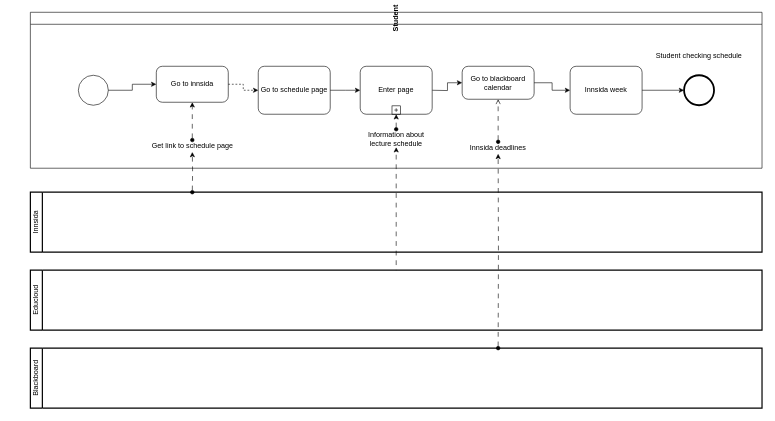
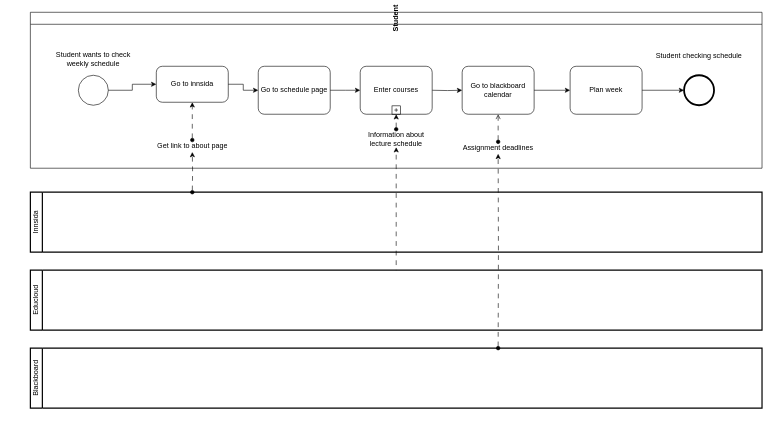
+ <mxCell id="6" value="&lt;font style=&quot;font-size: 12px;&quot;&gt;Student wants to check weekly schedule&lt;/font&gt;" style="text;html=1;strokeColor=none;fillColor=none;align=center;verticalAlign=middle;whiteSpace=wrap;overflow=hidden;" parent="4" vertex="1"><mxGeometry x="30" y="60" width="150" height="35" as="geometry" /></mxCell>
- <mxCell id="16" value="Go to blackboard calendar" style="points=[[0.25,0,0],[0.5,0,0],[0.75,0,0],[1,0.25,0],[1,0.5,0],[1,0.75,0],[0.75,1,0],[0.5,1,0],[0.25,1,0],[0,0.75,0],[0,0.5,0],[0,0.25,0]];shape=mxgraph.bpmn.task;whiteSpace=wrap;rectStyle=rounded;size=10;html=1;container=1;expand=0;collapsible=0;taskMarker=abstract;" parent="4" vertex="1"><mxGeometry x="720" y="90" width="120" height="55" as="geometry" /></mxCell>
+ <mxCell id="16" value="Go to blackboard calendar" style="points=[[0.25,0,0],[0.5,0,0],[0.75,0,0],[1,0.25,0],[1,0.5,0],[1,0.75,0],[0.75,1,0],[0.5,1,0],[0.25,1,0],[0,0.75,0],[0,0.5,0],[0,0.25,0]];shape=mxgraph.bpmn.task;whiteSpace=wrap;rectStyle=rounded;size=10;html=1;container=1;expand=0;collapsible=0;taskMarker=abstract;" parent="4" vertex="1"><mxGeometry x="720" y="90" width="120" height="80" as="geometry" /></mxCell>
- <mxCell id="13" style="edgeStyle=orthogonalEdgeStyle;rounded=0;orthogonalLoop=1;jettySize=auto;html=1;entryX=0;entryY=0.5;entryDx=0;entryDy=0;entryPerimeter=0;dashed=1;" parent="4" source="8" target="12" edge="1"><mxGeometry relative="1" as="geometry" /></mxCell>
+ <mxCell id="13" style="edgeStyle=orthogonalEdgeStyle;rounded=0;orthogonalLoop=1;jettySize=auto;html=1;entryX=0;entryY=0.5;entryDx=0;entryDy=0;entryPerimeter=0;" parent="4" source="8" target="12" edge="1"><mxGeometry relative="1" as="geometry" /></mxCell>
- <mxCell id="26" value="Enter page" style="points=[[0.25,0,0],[0.5,0,0],[0.75,0,0],[1,0.25,0],[1,0.5,0],[1,0.75,0],[0.75,1,0],[0.5,1,0],[0.25,1,0],[0,0.75,0],[0,0.5,0],[0,0.25,0]];shape=mxgraph.bpmn.task;whiteSpace=wrap;rectStyle=rounded;size=10;html=1;container=1;expand=0;collapsible=0;taskMarker=abstract;isLoopSub=1;" parent="4" vertex="1"><mxGeometry x="550" y="90" width="120" height="80" as="geometry" /></mxCell>
+ <mxCell id="26" value="Enter courses" style="points=[[0.25,0,0],[0.5,0,0],[0.75,0,0],[1,0.25,0],[1,0.5,0],[1,0.75,0],[0.75,1,0],[0.5,1,0],[0.25,1,0],[0,0.75,0],[0,0.5,0],[0,0.25,0]];shape=mxgraph.bpmn.task;whiteSpace=wrap;rectStyle=rounded;size=10;html=1;container=1;expand=0;collapsible=0;taskMarker=abstract;isLoopSub=1;" parent="4" vertex="1"><mxGeometry x="550" y="90" width="120" height="80" as="geometry" /></mxCell>
- <mxCell id="23" value="Innsida week" style="points=[[0.25,0,0],[0.5,0,0],[0.75,0,0],[1,0.25,0],[1,0.5,0],[1,0.75,0],[0.75,1,0],[0.5,1,0],[0.25,1,0],[0,0.75,0],[0,0.5,0],[0,0.25,0]];shape=mxgraph.bpmn.task;whiteSpace=wrap;rectStyle=rounded;size=10;html=1;container=1;expand=0;collapsible=0;taskMarker=abstract;" parent="4" vertex="1"><mxGeometry x="900" y="90" width="120" height="80" as="geometry" /></mxCell>
+ <mxCell id="23" value="Plan week" style="points=[[0.25,0,0],[0.5,0,0],[0.75,0,0],[1,0.25,0],[1,0.5,0],[1,0.75,0],[0.75,1,0],[0.5,1,0],[0.25,1,0],[0,0.75,0],[0,0.5,0],[0,0.25,0]];shape=mxgraph.bpmn.task;whiteSpace=wrap;rectStyle=rounded;size=10;html=1;container=1;expand=0;collapsible=0;taskMarker=abstract;" parent="4" vertex="1"><mxGeometry x="900" y="90" width="120" height="80" as="geometry" /></mxCell>
- <mxCell id="11" value="Get link to schedule page" style="text;html=1;strokeColor=none;fillColor=none;align=center;verticalAlign=middle;whiteSpace=wrap;overflow=hidden;" parent="4" vertex="1"><mxGeometry x="192.5" y="213" width="155" height="20" as="geometry" /></mxCell>
+ <mxCell id="11" value="Get link to about page" style="text;html=1;strokeColor=none;fillColor=none;align=center;verticalAlign=middle;whiteSpace=wrap;overflow=hidden;" parent="4" vertex="1"><mxGeometry x="192.5" y="213" width="155" height="20" as="geometry" /></mxCell>
- <mxCell id="20" value="Innsida deadlines" style="text;html=1;strokeColor=none;fillColor=none;align=center;verticalAlign=middle;whiteSpace=wrap;overflow=hidden;" parent="4" vertex="1"><mxGeometry x="715" y="216" width="130" height="20" as="geometry" /></mxCell>
+ <mxCell id="20" value="Assignment deadlines" style="text;html=1;strokeColor=none;fillColor=none;align=center;verticalAlign=middle;whiteSpace=wrap;overflow=hidden;" parent="4" vertex="1"><mxGeometry x="715" y="216" width="130" height="20" as="geometry" /></mxCell>
